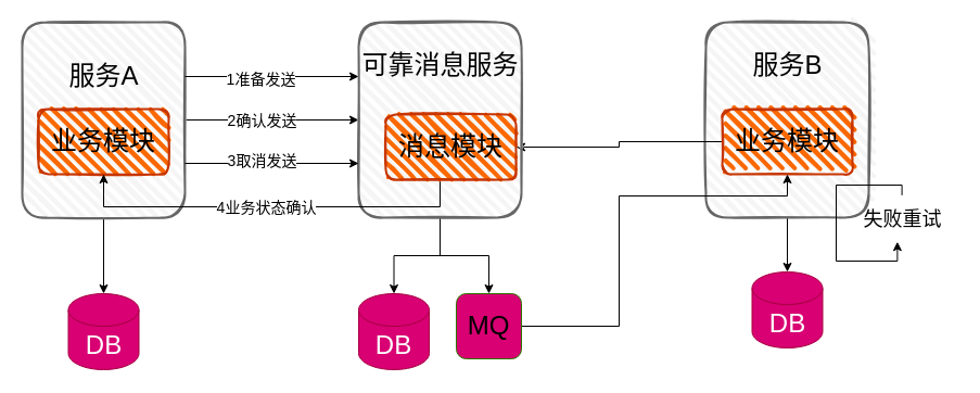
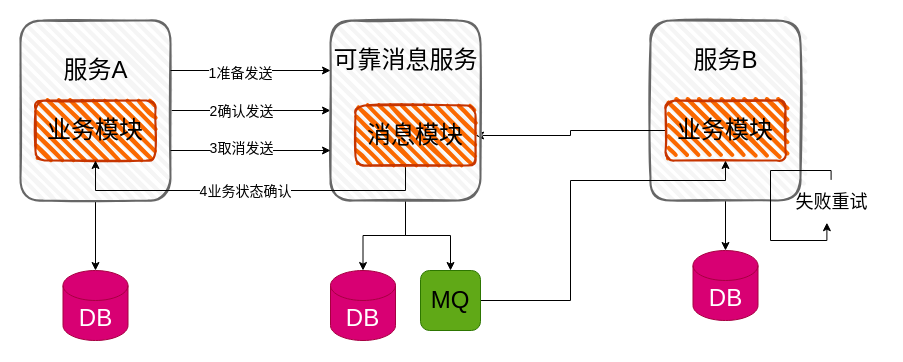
- <mxCell id="28" value="&lt;font color=&quot;#000000&quot; style=&quot;font-size: 24px;&quot;&gt;MQ&lt;/font&gt;" style="rounded=1;whiteSpace=wrap;html=1;fontSize=14;fillColor=#d80073;fontColor=#ffffff;strokeColor=#2D7600;" vertex="1" parent="1"><mxGeometry x="420" y="270" width="60" height="60" as="geometry" /></mxCell>
+ <mxCell id="28" value="&lt;font color=&quot;#000000&quot; style=&quot;font-size: 24px;&quot;&gt;MQ&lt;/font&gt;" style="rounded=1;whiteSpace=wrap;html=1;fontSize=14;fillColor=#60a917;fontColor=#ffffff;strokeColor=#2D7600;" vertex="1" parent="1"><mxGeometry x="420" y="270" width="60" height="60" as="geometry" /></mxCell>
